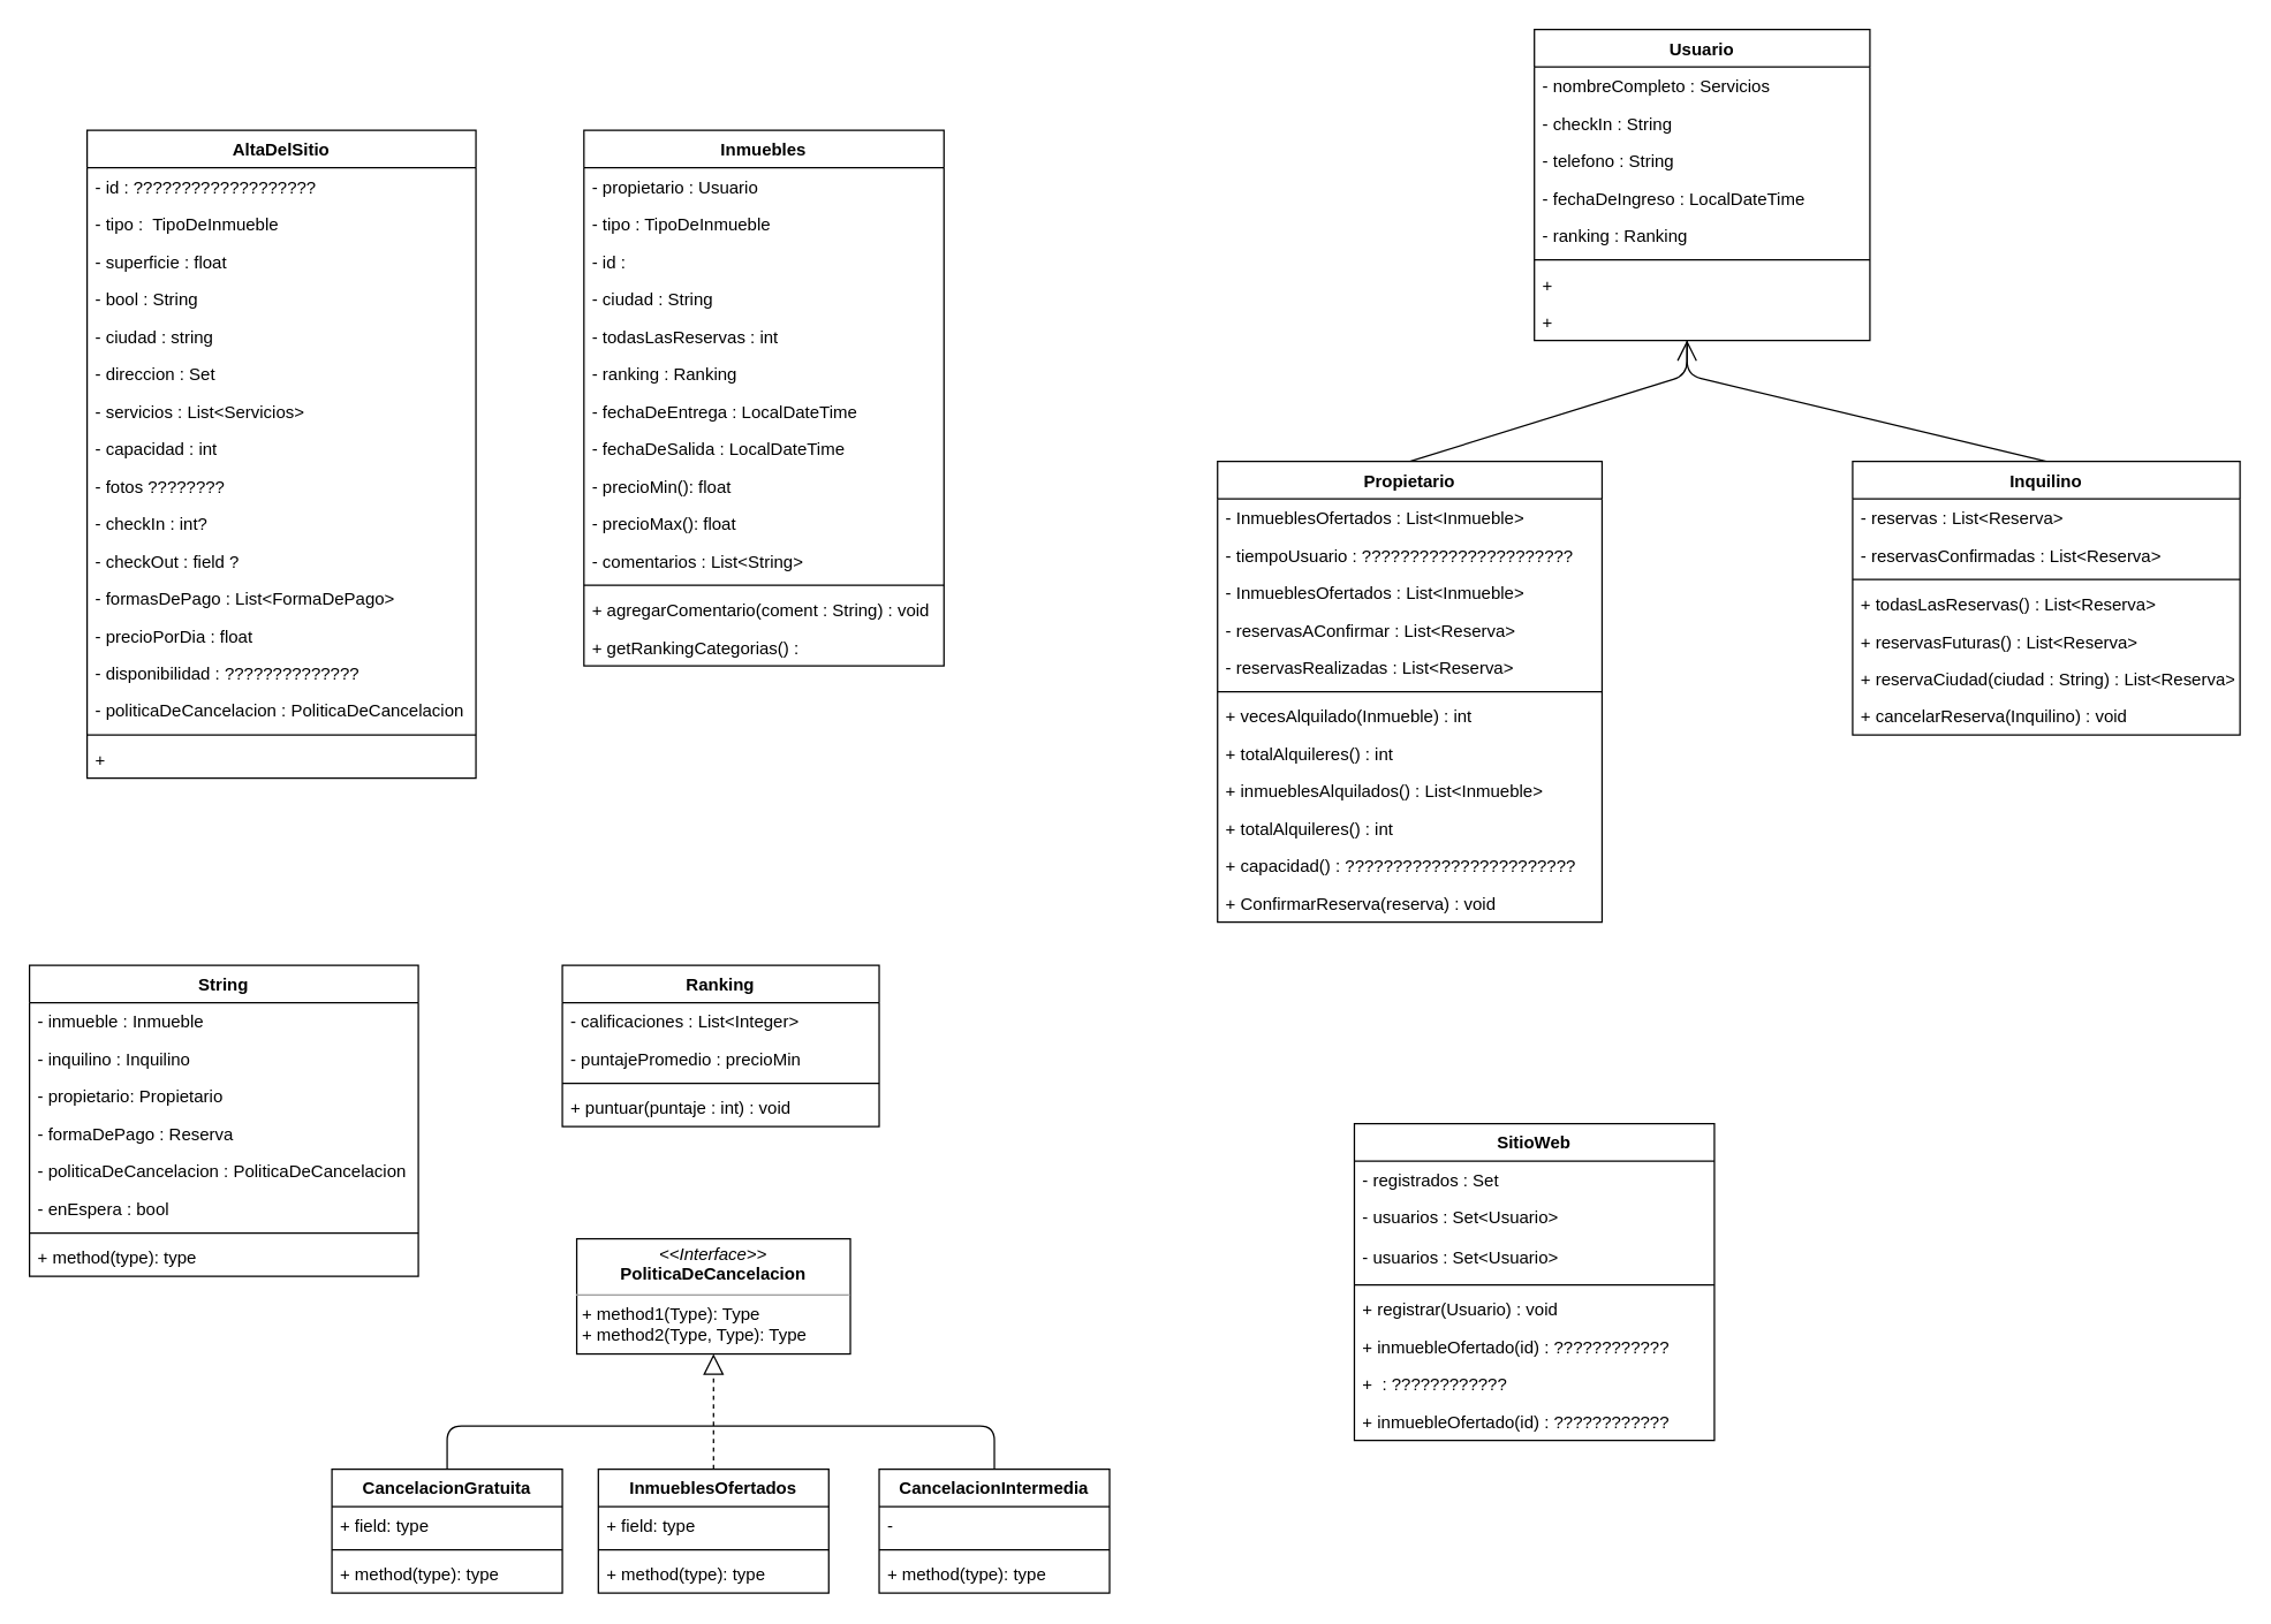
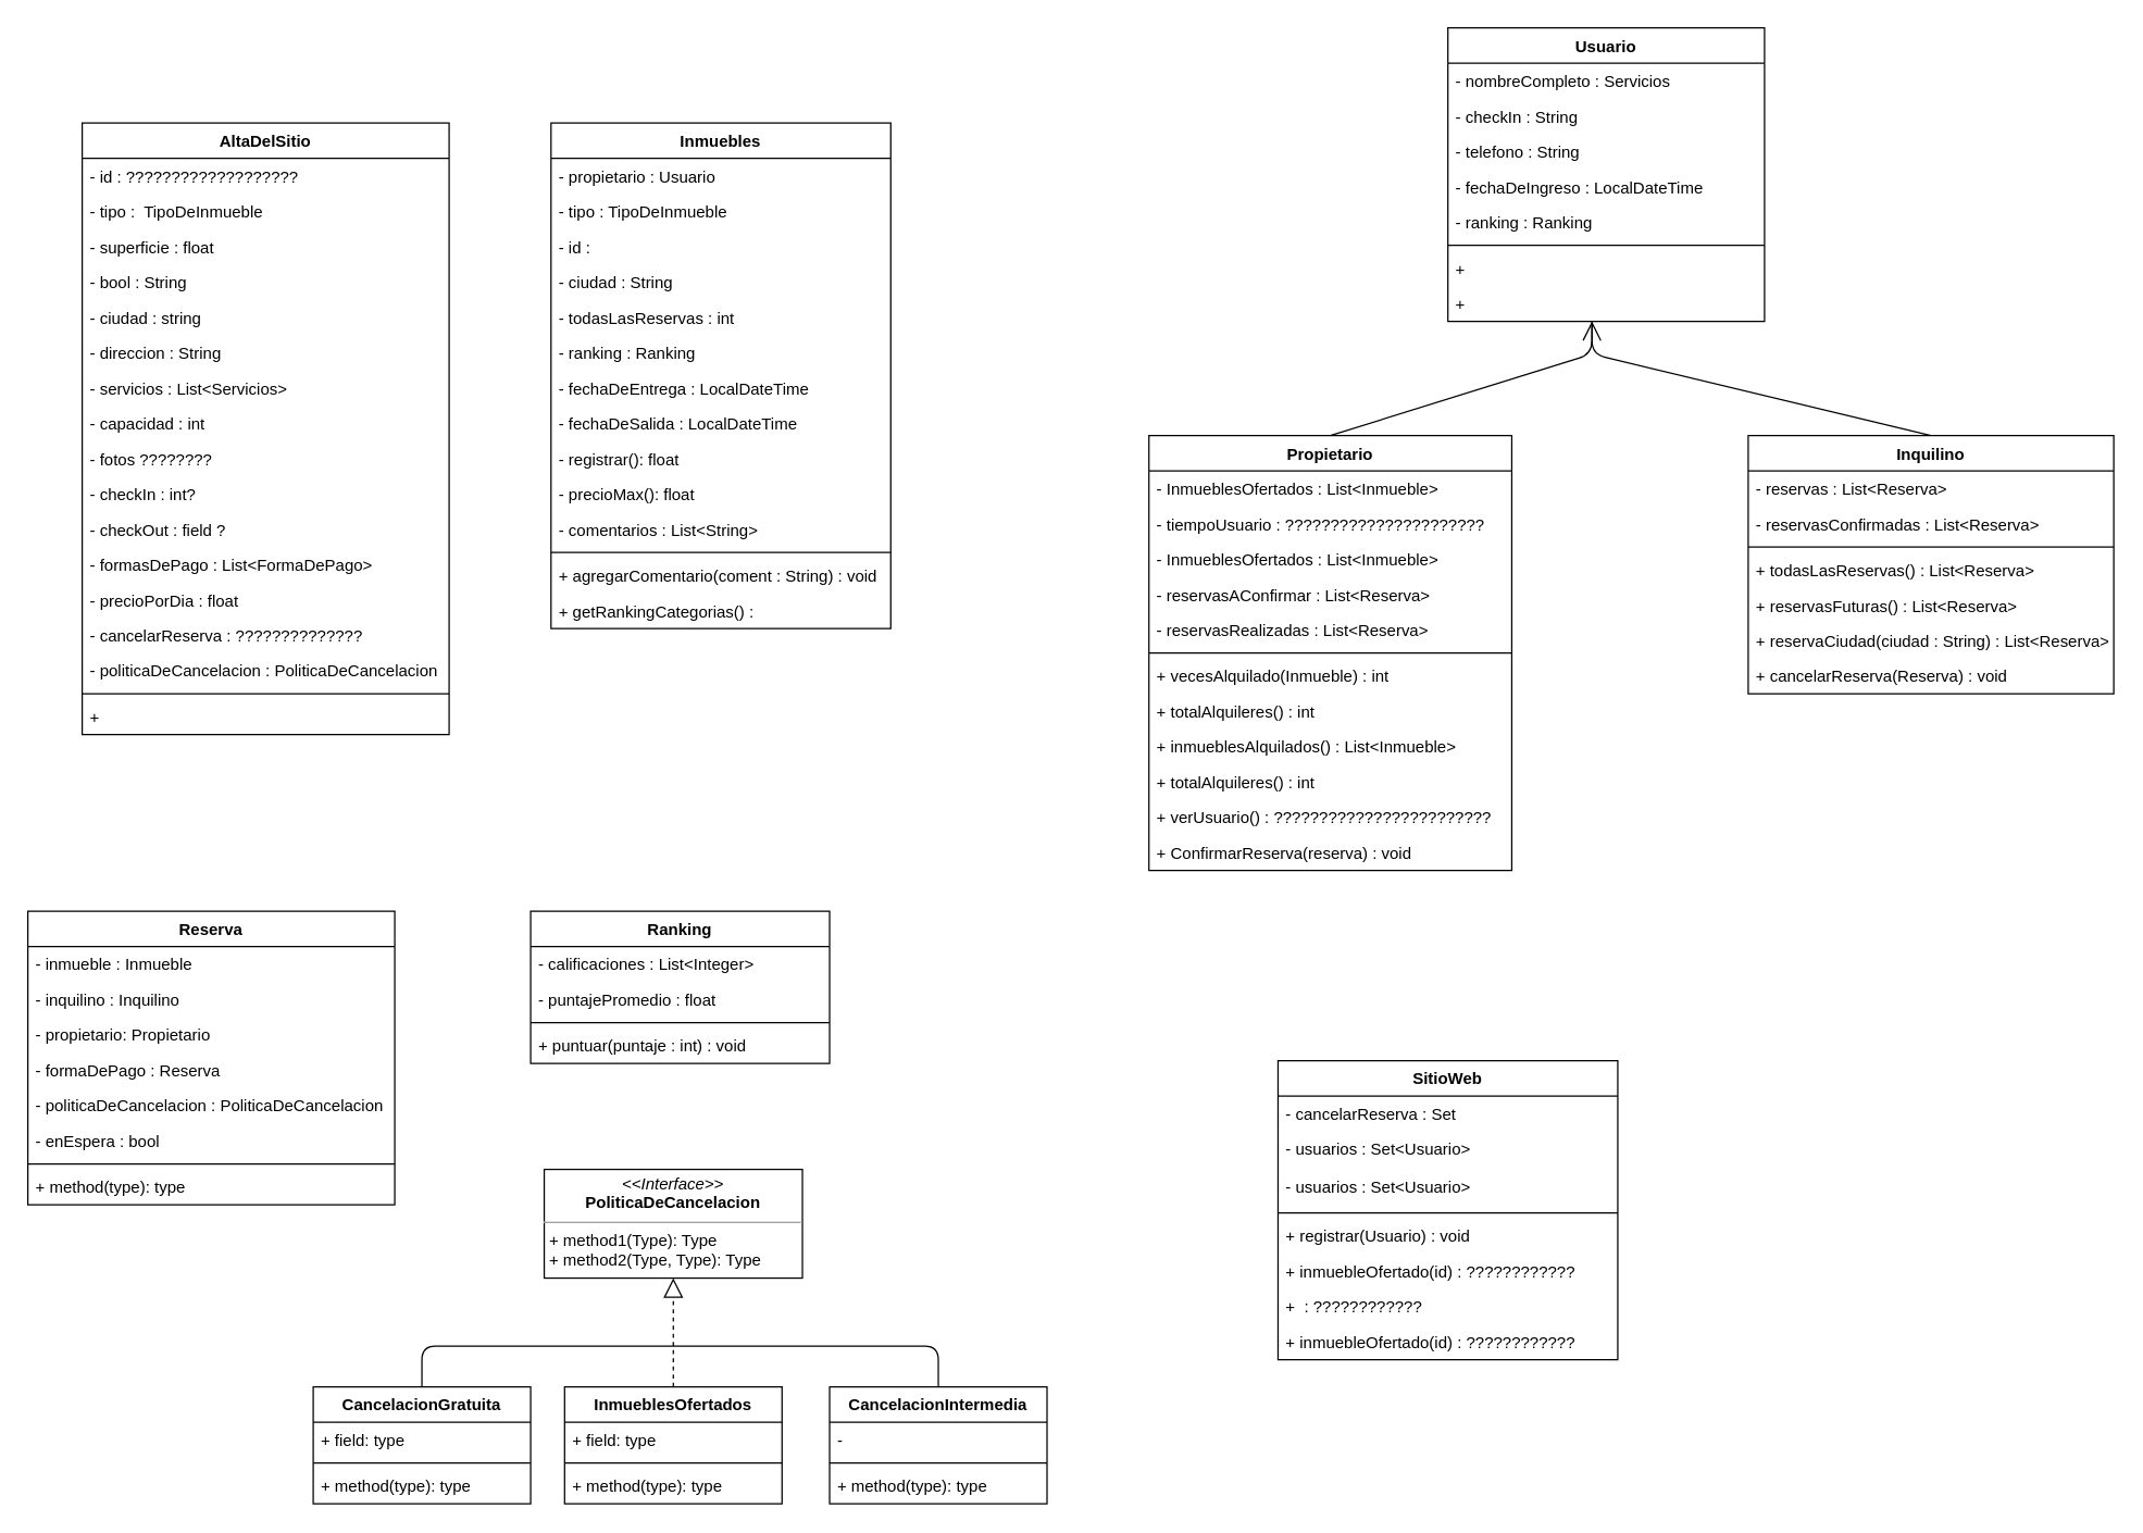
- <mxCell id="17" value="- direccion : Set" style="text;strokeColor=none;fillColor=none;align=left;verticalAlign=top;spacingLeft=4;spacingRight=4;overflow=hidden;rotatable=0;points=[[0,0.5],[1,0.5]];portConstraint=eastwest;" parent="11" vertex="1"><mxGeometry y="156" width="270" height="26" as="geometry" /></mxCell>
+ <mxCell id="17" value="- direccion : String" style="text;strokeColor=none;fillColor=none;align=left;verticalAlign=top;spacingLeft=4;spacingRight=4;overflow=hidden;rotatable=0;points=[[0,0.5],[1,0.5]];portConstraint=eastwest;" parent="11" vertex="1"><mxGeometry y="156" width="270" height="26" as="geometry" /></mxCell>
- <mxCell id="61" value="- precioMin(): float" style="text;strokeColor=none;fillColor=none;align=left;verticalAlign=top;spacingLeft=4;spacingRight=4;overflow=hidden;rotatable=0;points=[[0,0.5],[1,0.5]];portConstraint=eastwest;" vertex="1" parent="52"><mxGeometry y="234" width="250" height="26" as="geometry" /></mxCell>
+ <mxCell id="61" value="- registrar(): float" style="text;strokeColor=none;fillColor=none;align=left;verticalAlign=top;spacingLeft=4;spacingRight=4;overflow=hidden;rotatable=0;points=[[0,0.5],[1,0.5]];portConstraint=eastwest;" vertex="1" parent="52"><mxGeometry y="234" width="250" height="26" as="geometry" /></mxCell>
- <mxCell id="25" value="- disponibilidad : ??????????????" style="text;strokeColor=none;fillColor=none;align=left;verticalAlign=top;spacingLeft=4;spacingRight=4;overflow=hidden;rotatable=0;points=[[0,0.5],[1,0.5]];portConstraint=eastwest;" vertex="1" parent="11"><mxGeometry y="364" width="270" height="26" as="geometry" /></mxCell>
+ <mxCell id="25" value="- cancelarReserva : ??????????????" style="text;strokeColor=none;fillColor=none;align=left;verticalAlign=top;spacingLeft=4;spacingRight=4;overflow=hidden;rotatable=0;points=[[0,0.5],[1,0.5]];portConstraint=eastwest;" vertex="1" parent="11"><mxGeometry y="364" width="270" height="26" as="geometry" /></mxCell>
- <mxCell id="38" value="+ cancelarReserva(Inquilino) : void " style="text;strokeColor=none;fillColor=none;align=left;verticalAlign=top;spacingLeft=4;spacingRight=4;overflow=hidden;rotatable=0;points=[[0,0.5],[1,0.5]];portConstraint=eastwest;" vertex="1" parent="31"><mxGeometry y="164" width="269" height="26" as="geometry" /></mxCell>
+ <mxCell id="38" value="+ cancelarReserva(Reserva) : void " style="text;strokeColor=none;fillColor=none;align=left;verticalAlign=top;spacingLeft=4;spacingRight=4;overflow=hidden;rotatable=0;points=[[0,0.5],[1,0.5]];portConstraint=eastwest;" vertex="1" parent="31"><mxGeometry y="164" width="269" height="26" as="geometry" /></mxCell>
- <mxCell id="50" value="+ capacidad() : ????????????????????????" style="text;strokeColor=none;fillColor=none;align=left;verticalAlign=top;spacingLeft=4;spacingRight=4;overflow=hidden;rotatable=0;points=[[0,0.5],[1,0.5]];portConstraint=eastwest;" vertex="1" parent="39"><mxGeometry y="268" width="267" height="26" as="geometry" /></mxCell>
+ <mxCell id="50" value="+ verUsuario() : ????????????????????????" style="text;strokeColor=none;fillColor=none;align=left;verticalAlign=top;spacingLeft=4;spacingRight=4;overflow=hidden;rotatable=0;points=[[0,0.5],[1,0.5]];portConstraint=eastwest;" vertex="1" parent="39"><mxGeometry y="268" width="267" height="26" as="geometry" /></mxCell>
- <mxCell id="72" value="String" style="swimlane;fontStyle=1;align=center;verticalAlign=top;childLayout=stackLayout;horizontal=1;startSize=26;horizontalStack=0;resizeParent=1;resizeParentMax=0;resizeLast=0;collapsible=1;marginBottom=0;" vertex="1" parent="1"><mxGeometry x="20" y="670" width="270" height="216" as="geometry" /></mxCell>
+ <mxCell id="72" value="Reserva" style="swimlane;fontStyle=1;align=center;verticalAlign=top;childLayout=stackLayout;horizontal=1;startSize=26;horizontalStack=0;resizeParent=1;resizeParentMax=0;resizeLast=0;collapsible=1;marginBottom=0;" vertex="1" parent="1"><mxGeometry x="20" y="670" width="270" height="216" as="geometry" /></mxCell>
- <mxCell id="69" value="- puntajePromedio : precioMin" style="text;strokeColor=none;fillColor=none;align=left;verticalAlign=top;spacingLeft=4;spacingRight=4;overflow=hidden;rotatable=0;points=[[0,0.5],[1,0.5]];portConstraint=eastwest;" vertex="1" parent="67"><mxGeometry y="52" width="220" height="26" as="geometry" /></mxCell>
+ <mxCell id="69" value="- puntajePromedio : float" style="text;strokeColor=none;fillColor=none;align=left;verticalAlign=top;spacingLeft=4;spacingRight=4;overflow=hidden;rotatable=0;points=[[0,0.5],[1,0.5]];portConstraint=eastwest;" vertex="1" parent="67"><mxGeometry y="52" width="220" height="26" as="geometry" /></mxCell>
- <mxCell id="97" value="- registrados : Set" style="text;strokeColor=none;fillColor=none;align=left;verticalAlign=top;spacingLeft=4;spacingRight=4;overflow=hidden;rotatable=0;points=[[0,0.5],[1,0.5]];portConstraint=eastwest;" vertex="1" parent="96"><mxGeometry y="26" width="250" height="26" as="geometry" /></mxCell>
+ <mxCell id="97" value="- cancelarReserva : Set" style="text;strokeColor=none;fillColor=none;align=left;verticalAlign=top;spacingLeft=4;spacingRight=4;overflow=hidden;rotatable=0;points=[[0,0.5],[1,0.5]];portConstraint=eastwest;" vertex="1" parent="96"><mxGeometry y="26" width="250" height="26" as="geometry" /></mxCell>
